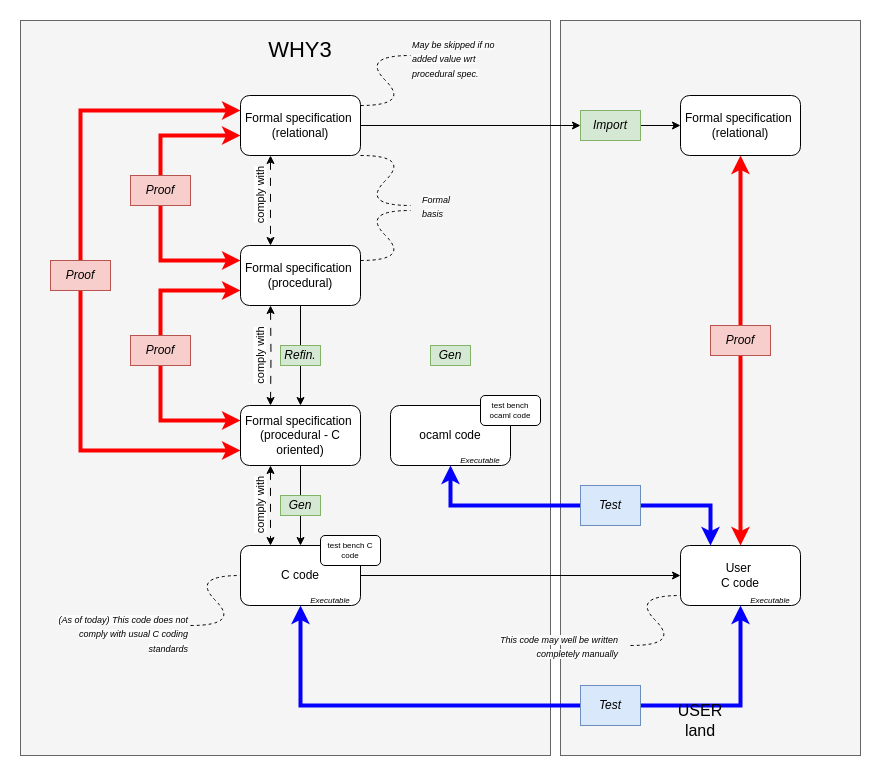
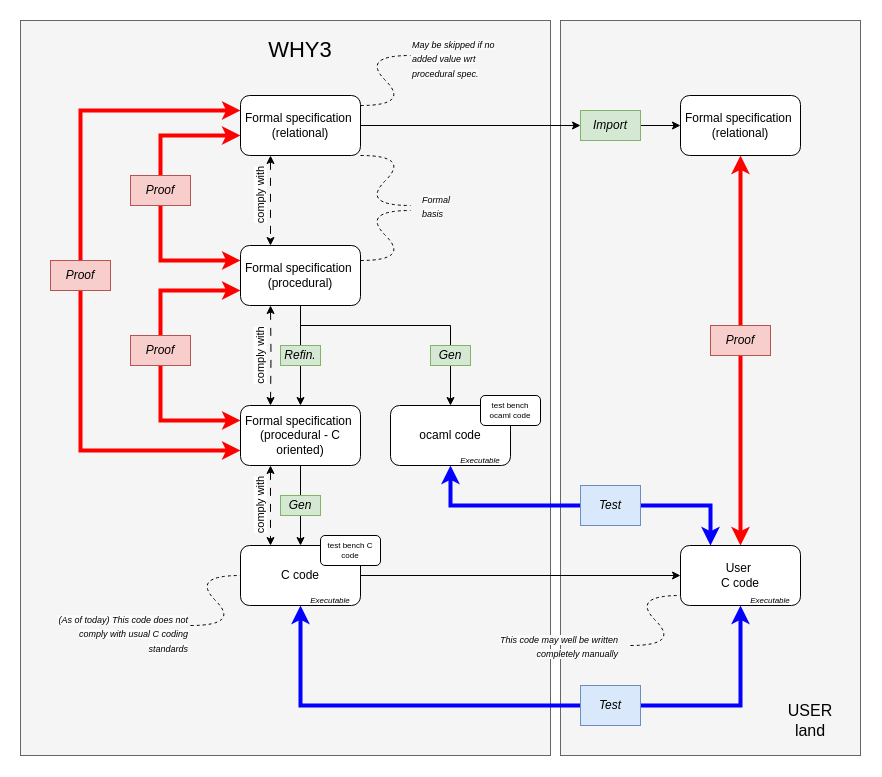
+ <mxCell id="7" style="edgeStyle=orthogonalEdgeStyle;rounded=0;orthogonalLoop=1;jettySize=auto;html=1;exitX=0.5;exitY=1;exitDx=0;exitDy=0;entryX=0.5;entryY=0;entryDx=0;entryDy=0;" edge="1" parent="1" source="9" target="18"><mxGeometry relative="1" as="geometry"><Array as="points"><mxPoint x="300" y="325" /><mxPoint x="450" y="325" /></Array></mxGeometry></mxCell>
- <mxCell id="56" value="USER land" style="text;html=1;align=center;verticalAlign=middle;whiteSpace=wrap;rounded=0;fontSize=16;" vertex="1" parent="1"><mxGeometry x="670" y="705" width="60" height="30" as="geometry" /></mxCell>
+ <mxCell id="56" value="USER land" style="text;html=1;align=center;verticalAlign=middle;whiteSpace=wrap;rounded=0;fontSize=16;" vertex="1" parent="1"><mxGeometry x="780" y="705" width="60" height="30" as="geometry" /></mxCell>
